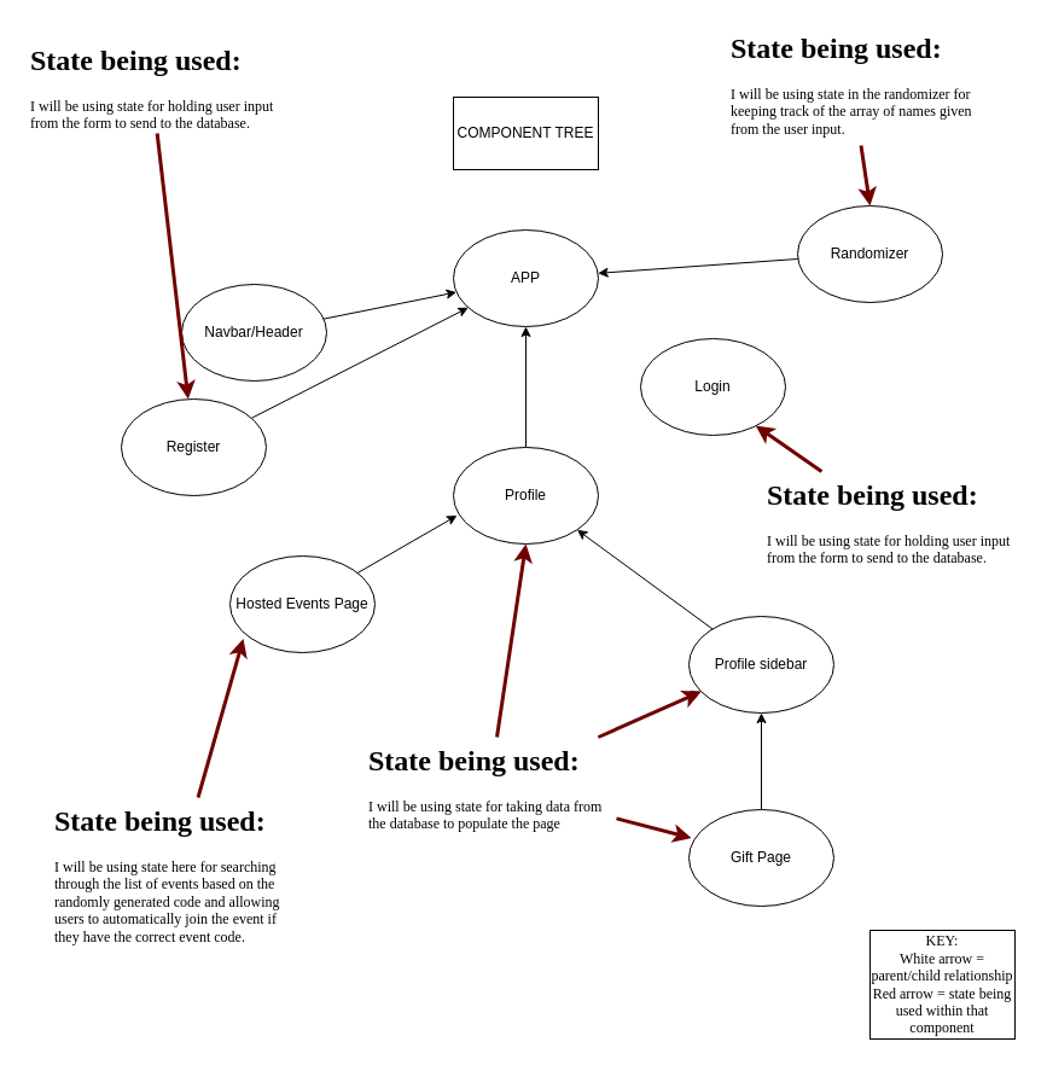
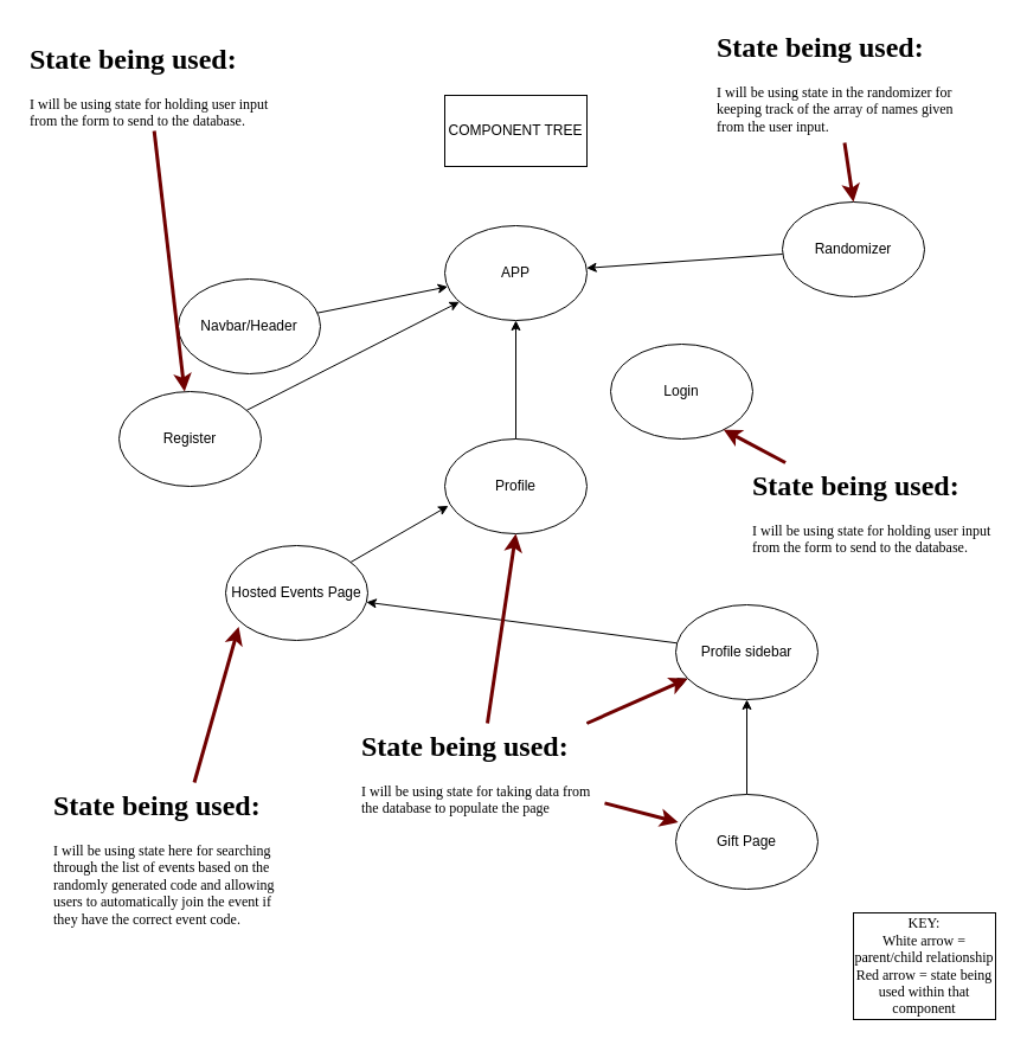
- <mxCell id="14" value="Login" style="ellipse;whiteSpace=wrap;html=1;" vertex="1" parent="1"><mxGeometry x="530" y="280" width="120" height="80" as="geometry" /></mxCell>
+ <mxCell id="14" value="Login" style="ellipse;whiteSpace=wrap;html=1;" vertex="1" parent="1"><mxGeometry x="515" y="290" width="120" height="80" as="geometry" /></mxCell>
- <mxCell id="10" style="edgeStyle=none;html=1;entryX=1;entryY=1;entryDx=0;entryDy=0;" edge="1" parent="1" source="11" target="7"><mxGeometry relative="1" as="geometry"><mxPoint x="435" y="550" as="targetPoint" /></mxGeometry></mxCell>
+ <mxCell id="10" style="edgeStyle=none;html=1;" edge="1" parent="1" source="11" target="18"><mxGeometry relative="1" as="geometry"><mxPoint x="435" y="550" as="targetPoint" /></mxGeometry></mxCell>
